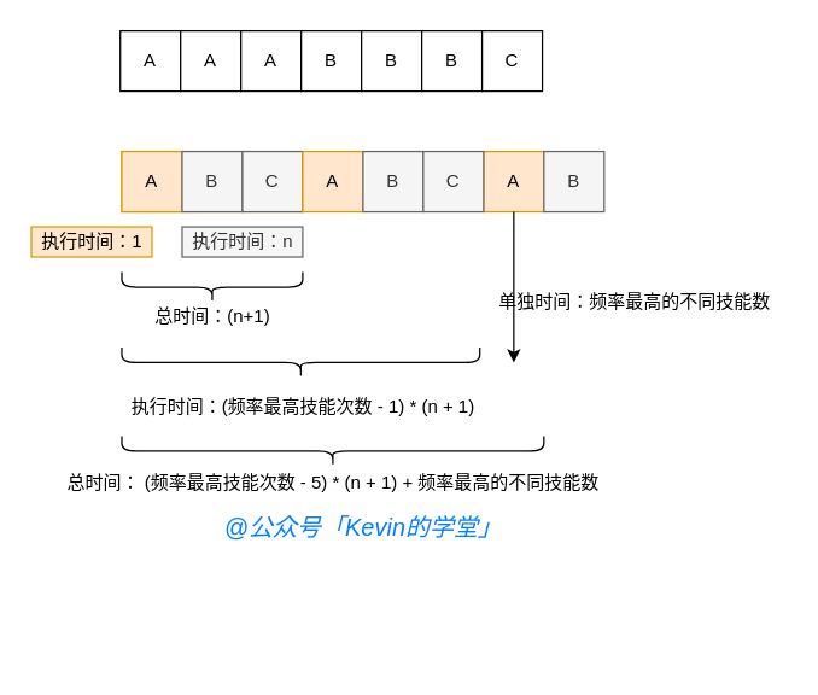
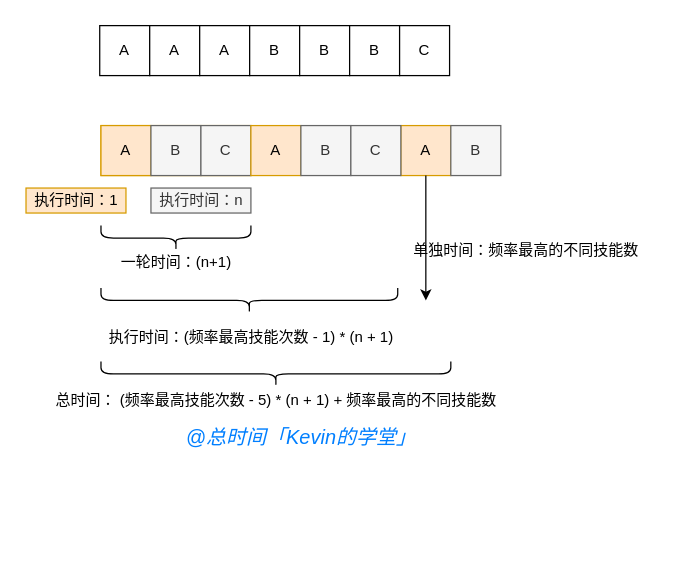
- <mxCell id="23" value="总时间：(n+1)" style="text;html=1;align=center;verticalAlign=middle;resizable=0;points=[];autosize=1;" vertex="1" parent="1"><mxGeometry x="90" y="200" width="100" height="20" as="geometry" /></mxCell>
+ <mxCell id="23" value="一轮时间：(n+1)" style="text;html=1;align=center;verticalAlign=middle;resizable=0;points=[];autosize=1;" vertex="1" parent="1"><mxGeometry x="90" y="200" width="100" height="20" as="geometry" /></mxCell>
- <mxCell id="30" value="&lt;font color=&quot;#007fff&quot;&gt;@公众号「Kevin的学堂」&lt;/font&gt;" style="text;html=1;align=center;verticalAlign=middle;resizable=0;points=[];autosize=1;fontSize=16;fontStyle=2" vertex="1" parent="1"><mxGeometry x="140" y="338.75" width="200" height="20" as="geometry" /></mxCell>
+ <mxCell id="30" value="&lt;font color=&quot;#007fff&quot;&gt;@总时间「Kevin的学堂」&lt;/font&gt;" style="text;html=1;align=center;verticalAlign=middle;resizable=0;points=[];autosize=1;fontSize=16;fontStyle=2" vertex="1" parent="1"><mxGeometry x="140" y="338.75" width="200" height="20" as="geometry" /></mxCell>
